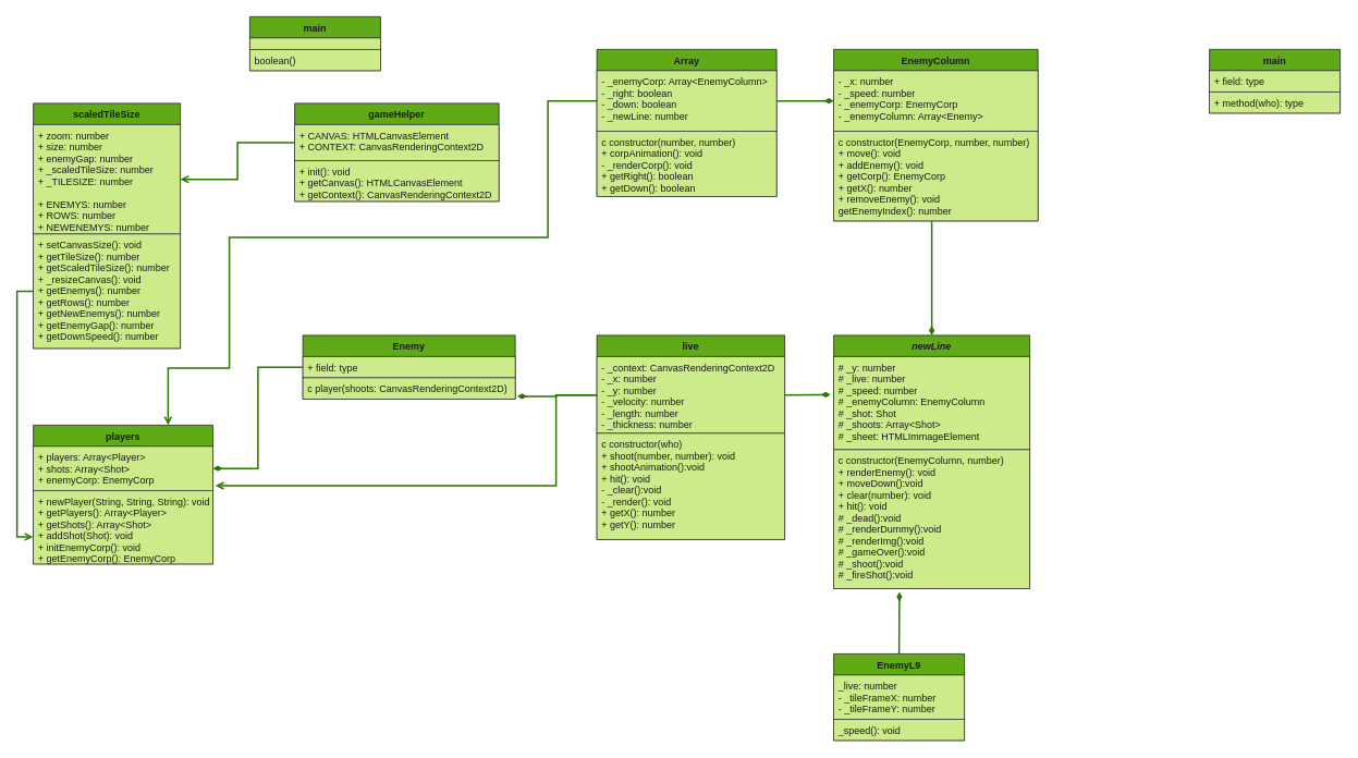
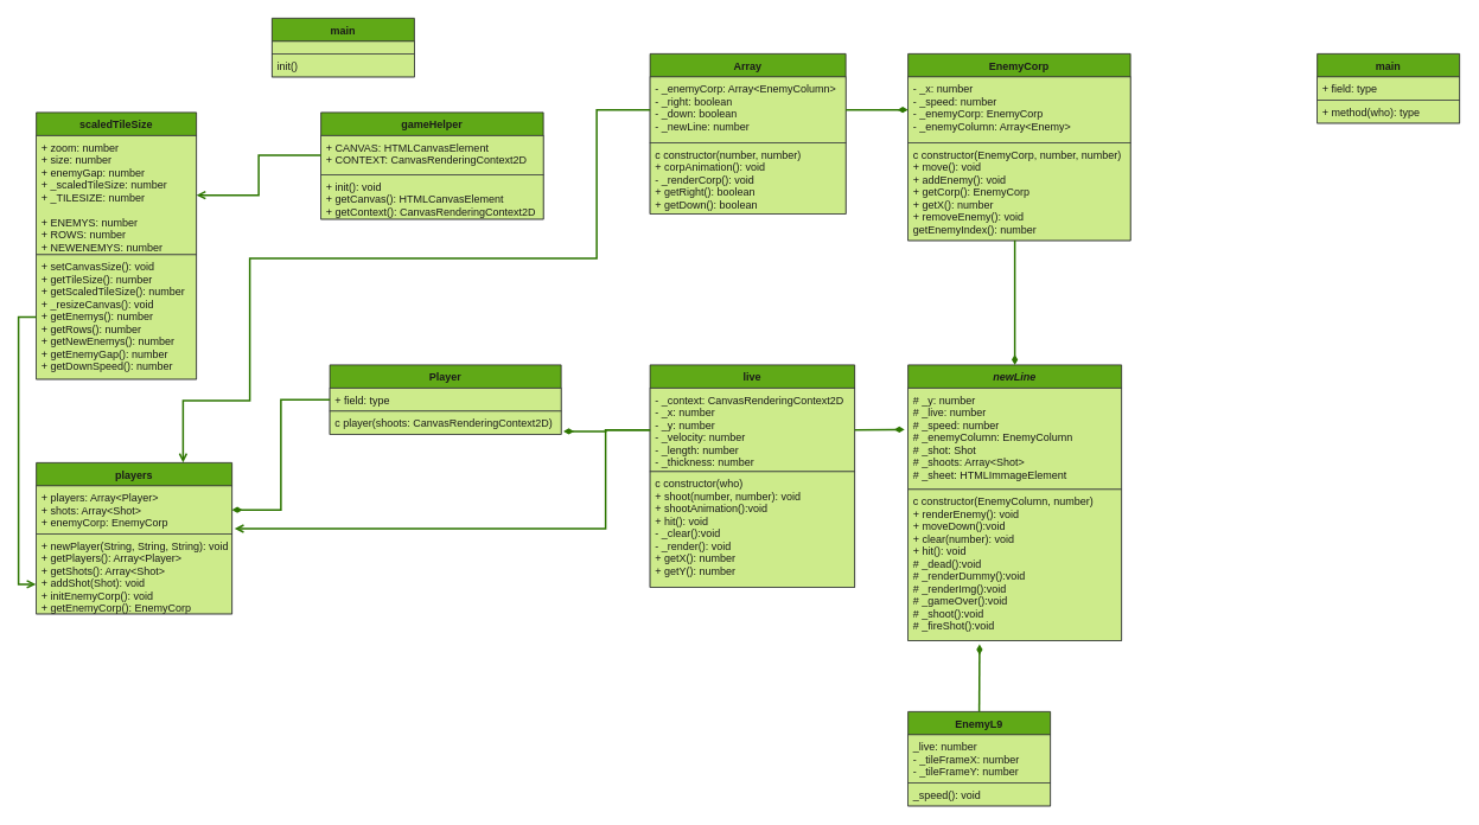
- <mxCell id="7" value="boolean()" style="text;strokeColor=#36393d;fillColor=#cdeb8b;align=left;verticalAlign=top;spacingLeft=4;spacingRight=4;overflow=hidden;rotatable=0;points=[[0,0.5],[1,0.5]];portConstraint=eastwest;fontColor=#1A1A1A;" parent="5" vertex="1"><mxGeometry y="40" width="160" height="26" as="geometry" /></mxCell>
+ <mxCell id="7" value="init()" style="text;strokeColor=#36393d;fillColor=#cdeb8b;align=left;verticalAlign=top;spacingLeft=4;spacingRight=4;overflow=hidden;rotatable=0;points=[[0,0.5],[1,0.5]];portConstraint=eastwest;fontColor=#1A1A1A;" parent="5" vertex="1"><mxGeometry y="40" width="160" height="26" as="geometry" /></mxCell>
- <mxCell id="18" value="EnemyColumn" style="swimlane;fontStyle=1;align=center;verticalAlign=top;childLayout=stackLayout;horizontal=1;startSize=26;horizontalStack=0;resizeParent=1;resizeParentMax=0;resizeLast=0;collapsible=1;marginBottom=0;fillColor=#60a917;rounded=0;glass=0;shadow=0;sketch=0;labelBackgroundColor=none;fontColor=#1A1A1A;swimlaneFillColor=#CDEB8B;strokeColor=#1A1A1A;" parent="1" vertex="1"><mxGeometry x="1020" y="60" width="250" height="210" as="geometry"><mxRectangle x="340" y="10" width="60" height="26" as="alternateBounds" /></mxGeometry></mxCell>
+ <mxCell id="18" value="EnemyCorp" style="swimlane;fontStyle=1;align=center;verticalAlign=top;childLayout=stackLayout;horizontal=1;startSize=26;horizontalStack=0;resizeParent=1;resizeParentMax=0;resizeLast=0;collapsible=1;marginBottom=0;fillColor=#60a917;rounded=0;glass=0;shadow=0;sketch=0;labelBackgroundColor=none;fontColor=#1A1A1A;swimlaneFillColor=#CDEB8B;strokeColor=#1A1A1A;" parent="1" vertex="1"><mxGeometry x="1020" y="60" width="250" height="210" as="geometry"><mxRectangle x="340" y="10" width="60" height="26" as="alternateBounds" /></mxGeometry></mxCell>
- <mxCell id="2" value="Enemy" style="swimlane;fontStyle=1;align=center;verticalAlign=top;childLayout=stackLayout;horizontal=1;startSize=26;horizontalStack=0;resizeParent=1;resizeParentMax=0;resizeLast=0;collapsible=1;marginBottom=0;rounded=0;shadow=0;fontColor=#1A1A1A;strokeColor=#1A1A1A;fillColor=#60a917;swimlaneFillColor=#CDEB8B;glass=0;sketch=0;" parent="1" vertex="1"><mxGeometry x="370" y="410" width="260" height="78" as="geometry" /></mxCell>
+ <mxCell id="2" value="Player" style="swimlane;fontStyle=1;align=center;verticalAlign=top;childLayout=stackLayout;horizontal=1;startSize=26;horizontalStack=0;resizeParent=1;resizeParentMax=0;resizeLast=0;collapsible=1;marginBottom=0;rounded=0;shadow=0;fontColor=#1A1A1A;strokeColor=#1A1A1A;fillColor=#60a917;swimlaneFillColor=#CDEB8B;glass=0;sketch=0;" parent="1" vertex="1"><mxGeometry x="370" y="410" width="260" height="78" as="geometry" /></mxCell>
